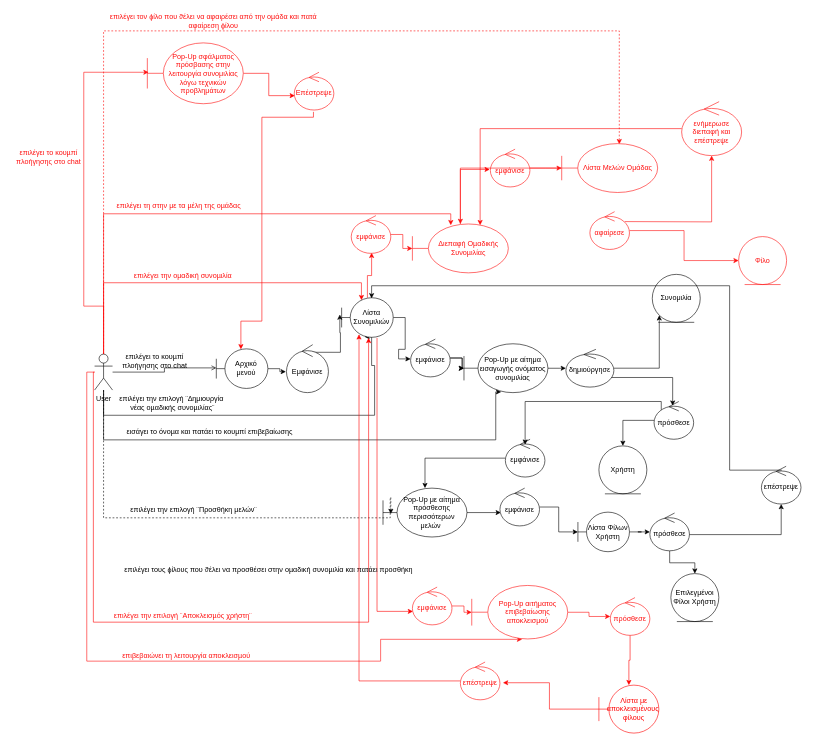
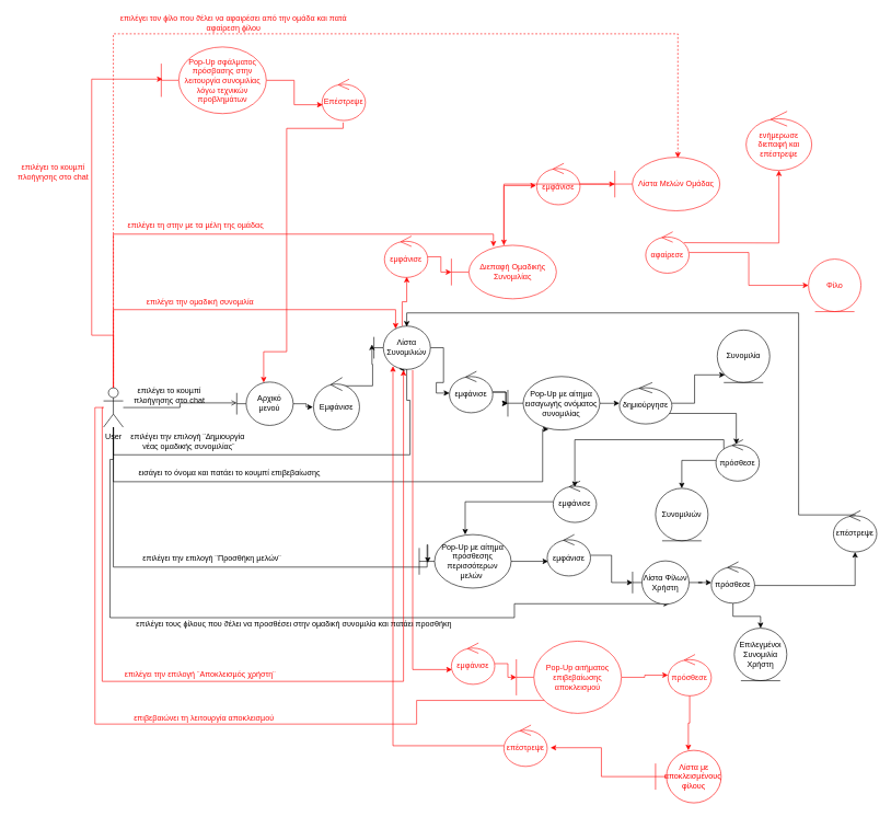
- <mxCell id="80" style="edgeStyle=orthogonalEdgeStyle;rounded=0;orthogonalLoop=1;jettySize=auto;html=1;entryX=0.706;entryY=0.025;entryDx=0;entryDy=0;entryPerimeter=0;strokeColor=#FF0000;" edge="1" parent="1" source="81" target="69"><mxGeometry relative="1" as="geometry" /></mxCell>
- <mxCell id="28" value="Συνομιλία" style="ellipse;shape=umlEntity;whiteSpace=wrap;html=1;" parent="1" vertex="1"><mxGeometry x="1087" y="457" width="80" height="80" as="geometry" /></mxCell>
+ <mxCell id="28" value="Συνομιλία" style="ellipse;shape=umlEntity;whiteSpace=wrap;html=1;" parent="1" vertex="1"><mxGeometry x="1092" y="502" width="80" height="80" as="geometry" /></mxCell>
- <mxCell id="32" value="Χρήστη" style="ellipse;shape=umlEntity;whiteSpace=wrap;html=1;" parent="1" vertex="1"><mxGeometry x="998" y="743" width="80" height="80" as="geometry" /></mxCell>
+ <mxCell id="32" value="Συνομιλιών" style="ellipse;shape=umlEntity;whiteSpace=wrap;html=1;" parent="1" vertex="1"><mxGeometry x="998" y="743" width="80" height="80" as="geometry" /></mxCell>
+ <mxCell id="3" style="edgeStyle=orthogonalEdgeStyle;rounded=0;orthogonalLoop=1;jettySize=auto;html=1;entryX=0.651;entryY=0.989;entryDx=0;entryDy=0;entryPerimeter=0;" parent="1" source="12" target="41" edge="1"><mxGeometry relative="1" as="geometry"><Array as="points"><mxPoint x="172" y="699" /><mxPoint x="167" y="699" /><mxPoint x="167" y="940" /><mxPoint x="783" y="940" /></Array></mxGeometry></mxCell>
- <mxCell id="7" style="edgeStyle=orthogonalEdgeStyle;rounded=0;orthogonalLoop=1;jettySize=auto;html=1;entryX=0.093;entryY=0.528;entryDx=0;entryDy=0;entryPerimeter=0;dashed=1;" edge="1" parent="1" source="12" target="36"><mxGeometry relative="1" as="geometry"><Array as="points"><mxPoint x="172" y="863" /><mxPoint x="650" y="863" /><mxPoint x="650" y="829" /></Array></mxGeometry></mxCell>
+ <mxCell id="7" style="edgeStyle=orthogonalEdgeStyle;rounded=0;orthogonalLoop=1;jettySize=auto;html=1;entryX=0.093;entryY=0.528;entryDx=0;entryDy=0;entryPerimeter=0;" edge="1" parent="1" source="12" target="36"><mxGeometry relative="1" as="geometry"><Array as="points"><mxPoint x="172" y="863" /><mxPoint x="650" y="863" /><mxPoint x="650" y="829" /></Array></mxGeometry></mxCell>
- <mxCell id="46" value="Επιλεγμένοι Φίλοι Χρήστη" style="ellipse;shape=umlEntity;whiteSpace=wrap;html=1;" parent="1" vertex="1"><mxGeometry x="1118" y="956" width="80" height="80" as="geometry" /></mxCell>
+ <mxCell id="46" value="Επιλεγμένοι Συνομιλία Χρήστη" style="ellipse;shape=umlEntity;whiteSpace=wrap;html=1;" parent="1" vertex="1"><mxGeometry x="1118" y="956" width="80" height="80" as="geometry" /></mxCell>
- <mxCell id="59" value="&lt;font color=&quot;#ff0f0f&quot;&gt;Pop-Up αιτήματος επιβεβαίωσης αποκλεισμού&lt;/font&gt;" style="shape=umlBoundary;whiteSpace=wrap;html=1;strokeColor=#FF0F0F;" parent="1" vertex="1"><mxGeometry x="786" y="975.75" width="160" height="89.25" as="geometry" /></mxCell>
+ <mxCell id="59" value="&lt;font color=&quot;#ff0f0f&quot;&gt;Pop-Up αιτήματος επιβεβαίωσης αποκλεισμού&lt;/font&gt;" style="shape=umlBoundary;whiteSpace=wrap;html=1;strokeColor=#FF0F0F;" parent="1" vertex="1"><mxGeometry x="786" y="975.75" width="160" height="110" as="geometry" /></mxCell>
